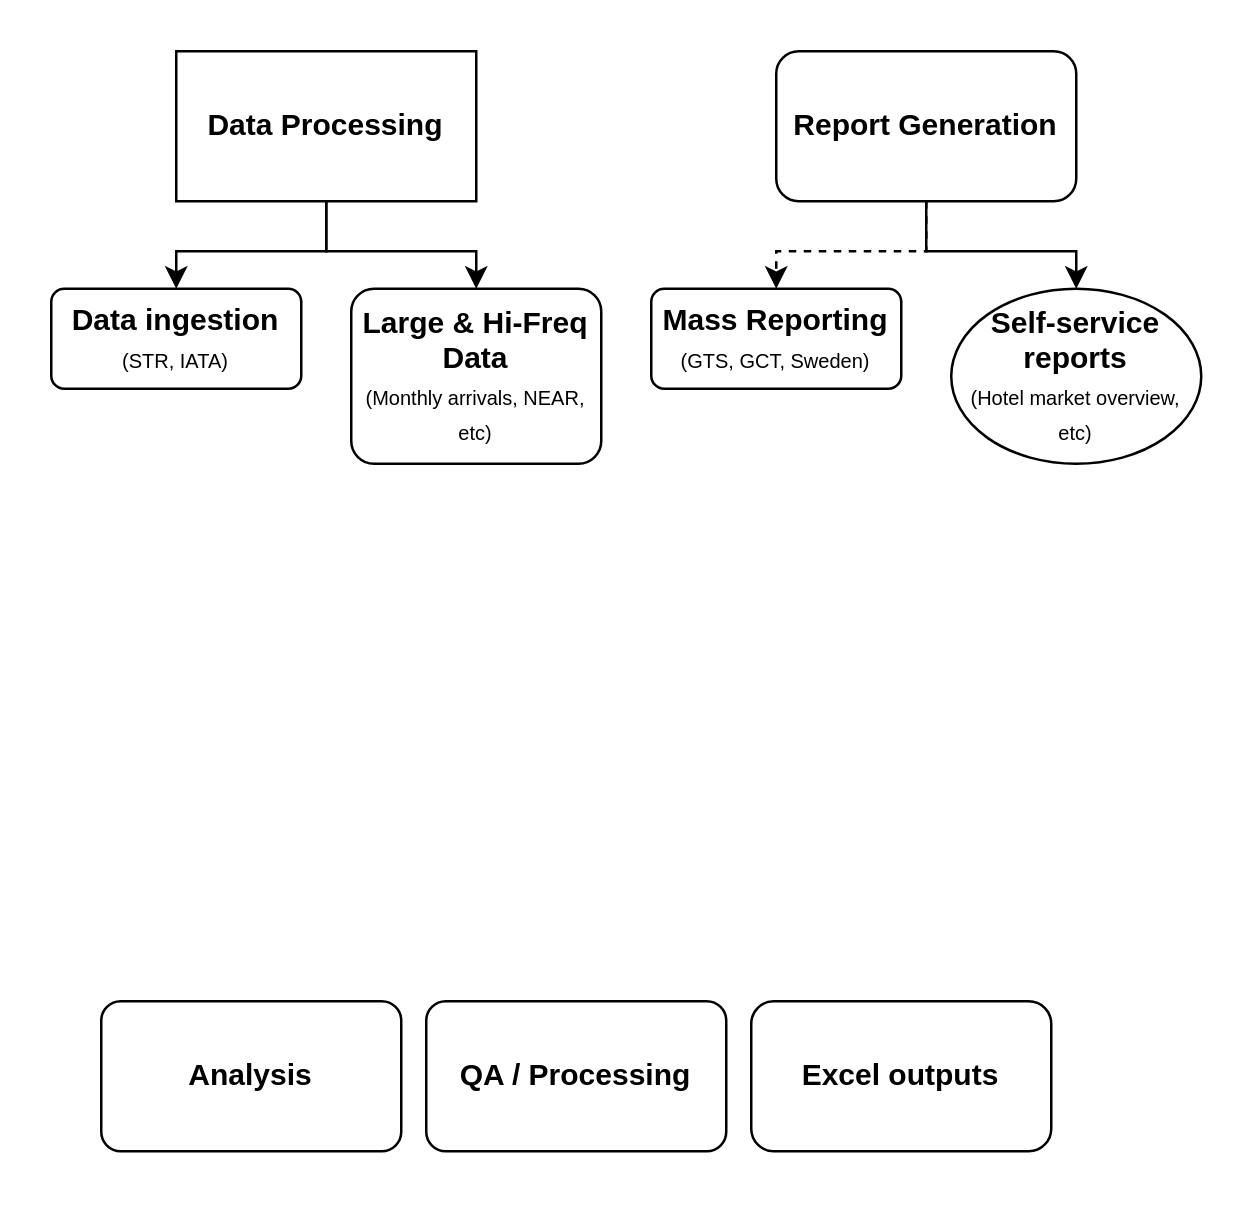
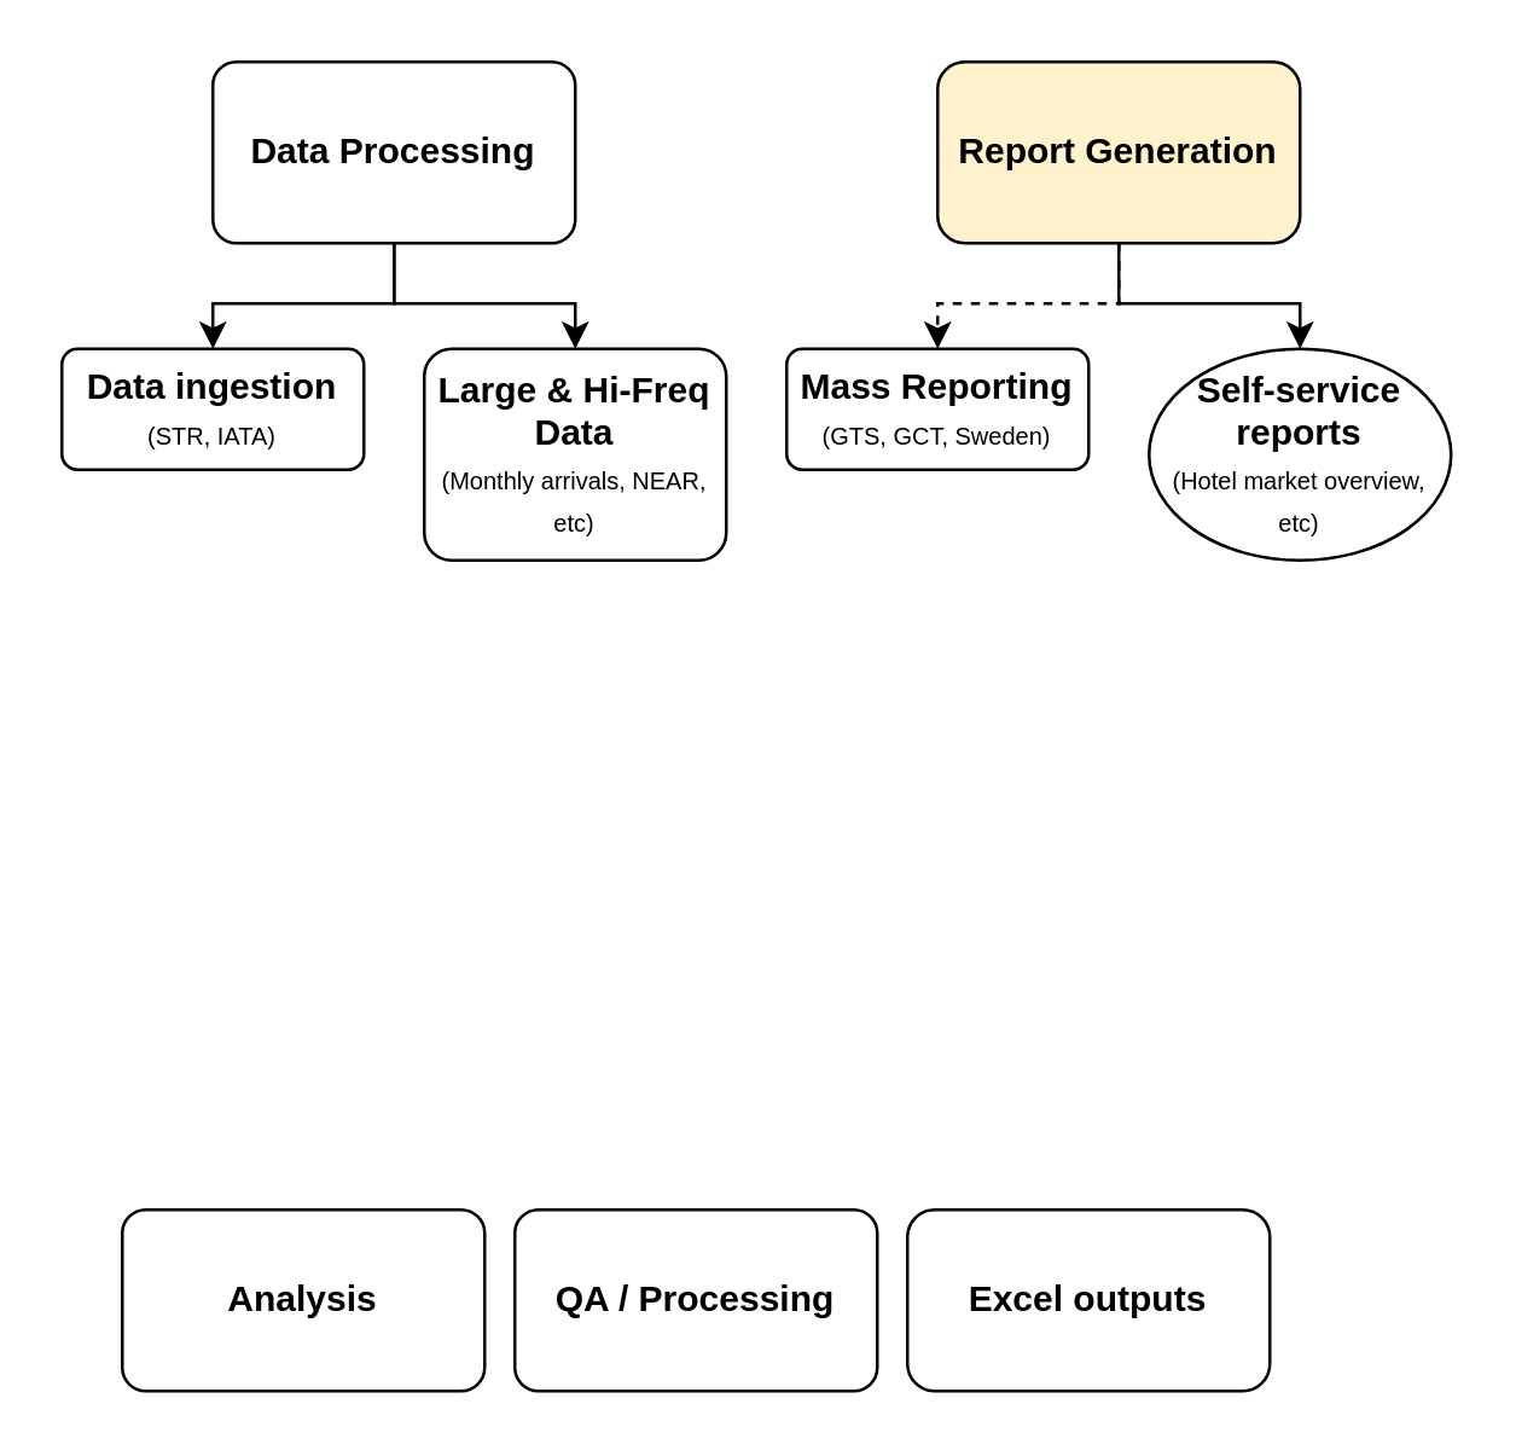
- <mxCell id="4" value="&lt;b&gt;Data Processing&lt;/b&gt;" style="whiteSpace=wrap;html=1;arcSize=13;rounded=0;" vertex="1" parent="1"><mxGeometry x="70" y="20" width="120" height="60" as="geometry" /></mxCell>
+ <mxCell id="4" value="&lt;b&gt;Data Processing&lt;/b&gt;" style="rounded=1;whiteSpace=wrap;html=1;arcSize=13;" vertex="1" parent="1"><mxGeometry x="70" y="20" width="120" height="60" as="geometry" /></mxCell>
- <mxCell id="13" value="&lt;b&gt;Report Generation&lt;/b&gt;" style="rounded=1;whiteSpace=wrap;html=1;fontSize=12;" vertex="1" parent="1"><mxGeometry x="310" y="20" width="120" height="60" as="geometry" /></mxCell>
+ <mxCell id="13" value="&lt;b&gt;Report Generation&lt;/b&gt;" style="rounded=1;whiteSpace=wrap;html=1;fontSize=12;fillColor=#fff2cc;" vertex="1" parent="1"><mxGeometry x="310" y="20" width="120" height="60" as="geometry" /></mxCell>
